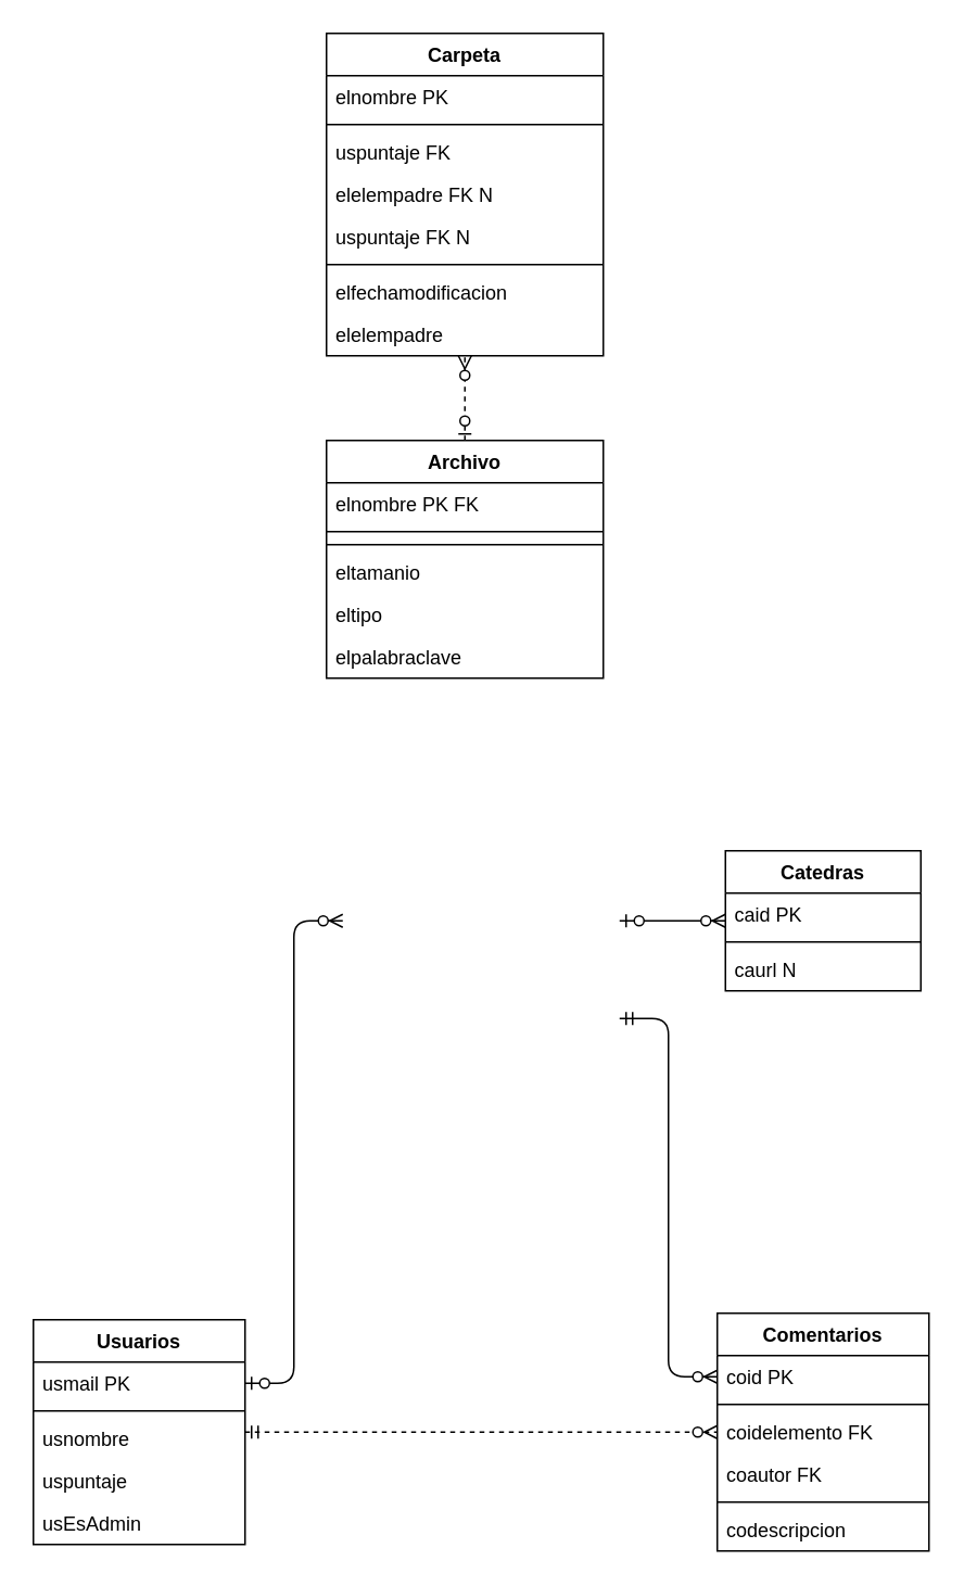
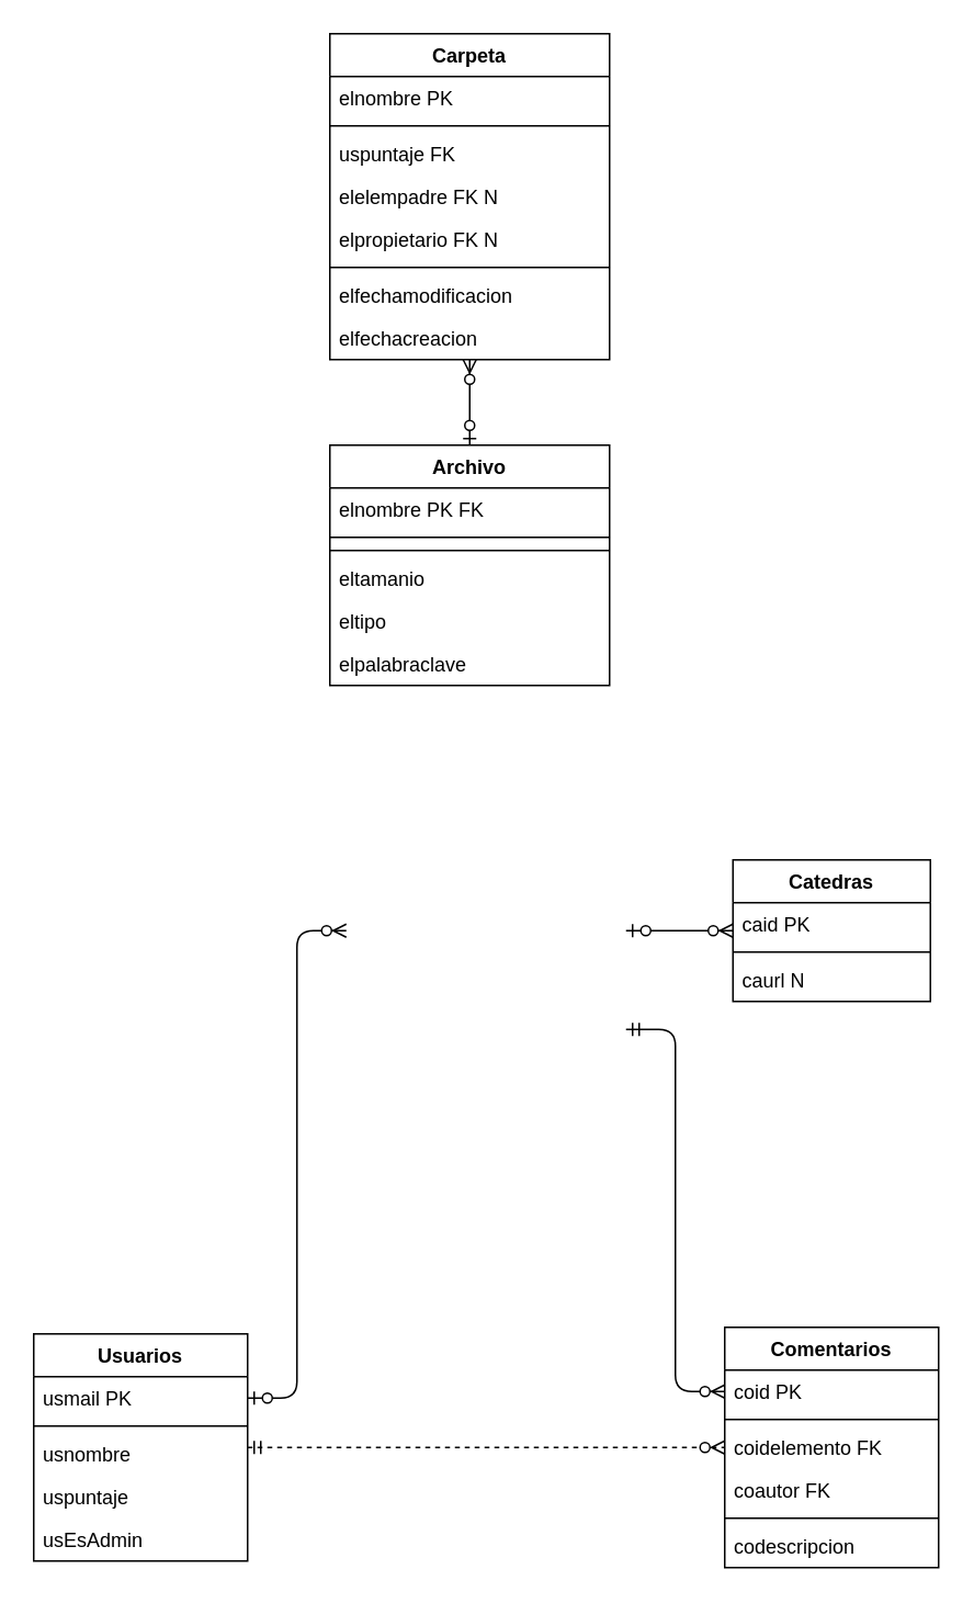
- <mxCell id="28" value="uspuntaje FK N" style="text;strokeColor=none;fillColor=none;align=left;verticalAlign=top;spacingLeft=4;spacingRight=4;overflow=hidden;rotatable=0;points=[[0,0.5],[1,0.5]];portConstraint=eastwest;" vertex="1" parent="23"><mxGeometry y="112" width="170" height="26" as="geometry" /></mxCell>
+ <mxCell id="28" value="elpropietario FK N" style="text;strokeColor=none;fillColor=none;align=left;verticalAlign=top;spacingLeft=4;spacingRight=4;overflow=hidden;rotatable=0;points=[[0,0.5],[1,0.5]];portConstraint=eastwest;" vertex="1" parent="23"><mxGeometry y="112" width="170" height="26" as="geometry" /></mxCell>
- <mxCell id="31" value="elelempadre" style="text;strokeColor=none;fillColor=none;align=left;verticalAlign=top;spacingLeft=4;spacingRight=4;overflow=hidden;rotatable=0;points=[[0,0.5],[1,0.5]];portConstraint=eastwest;" vertex="1" parent="23"><mxGeometry y="172" width="170" height="26" as="geometry" /></mxCell>
+ <mxCell id="31" value="elfechacreacion" style="text;strokeColor=none;fillColor=none;align=left;verticalAlign=top;spacingLeft=4;spacingRight=4;overflow=hidden;rotatable=0;points=[[0,0.5],[1,0.5]];portConstraint=eastwest;" vertex="1" parent="23"><mxGeometry y="172" width="170" height="26" as="geometry" /></mxCell>
- <mxCell id="39" value="" style="fontSize=12;html=1;endArrow=ERzeroToMany;startArrow=ERzeroToOne;exitX=0.5;exitY=0;exitDx=0;exitDy=0;entryX=0.5;entryY=1;entryDx=0;entryDy=0;dashed=1;" edge="1" parent="1" source="32" target="23"><mxGeometry width="100" height="100" relative="1" as="geometry"><mxPoint x="450" y="615" as="sourcePoint" /><mxPoint x="280" y="221" as="targetPoint" /></mxGeometry></mxCell>
+ <mxCell id="39" value="" style="fontSize=12;html=1;endArrow=ERzeroToMany;startArrow=ERzeroToOne;exitX=0.5;exitY=0;exitDx=0;exitDy=0;entryX=0.5;entryY=1;entryDx=0;entryDy=0;" edge="1" parent="1" source="32" target="23"><mxGeometry width="100" height="100" relative="1" as="geometry"><mxPoint x="450" y="615" as="sourcePoint" /><mxPoint x="280" y="221" as="targetPoint" /></mxGeometry></mxCell>
